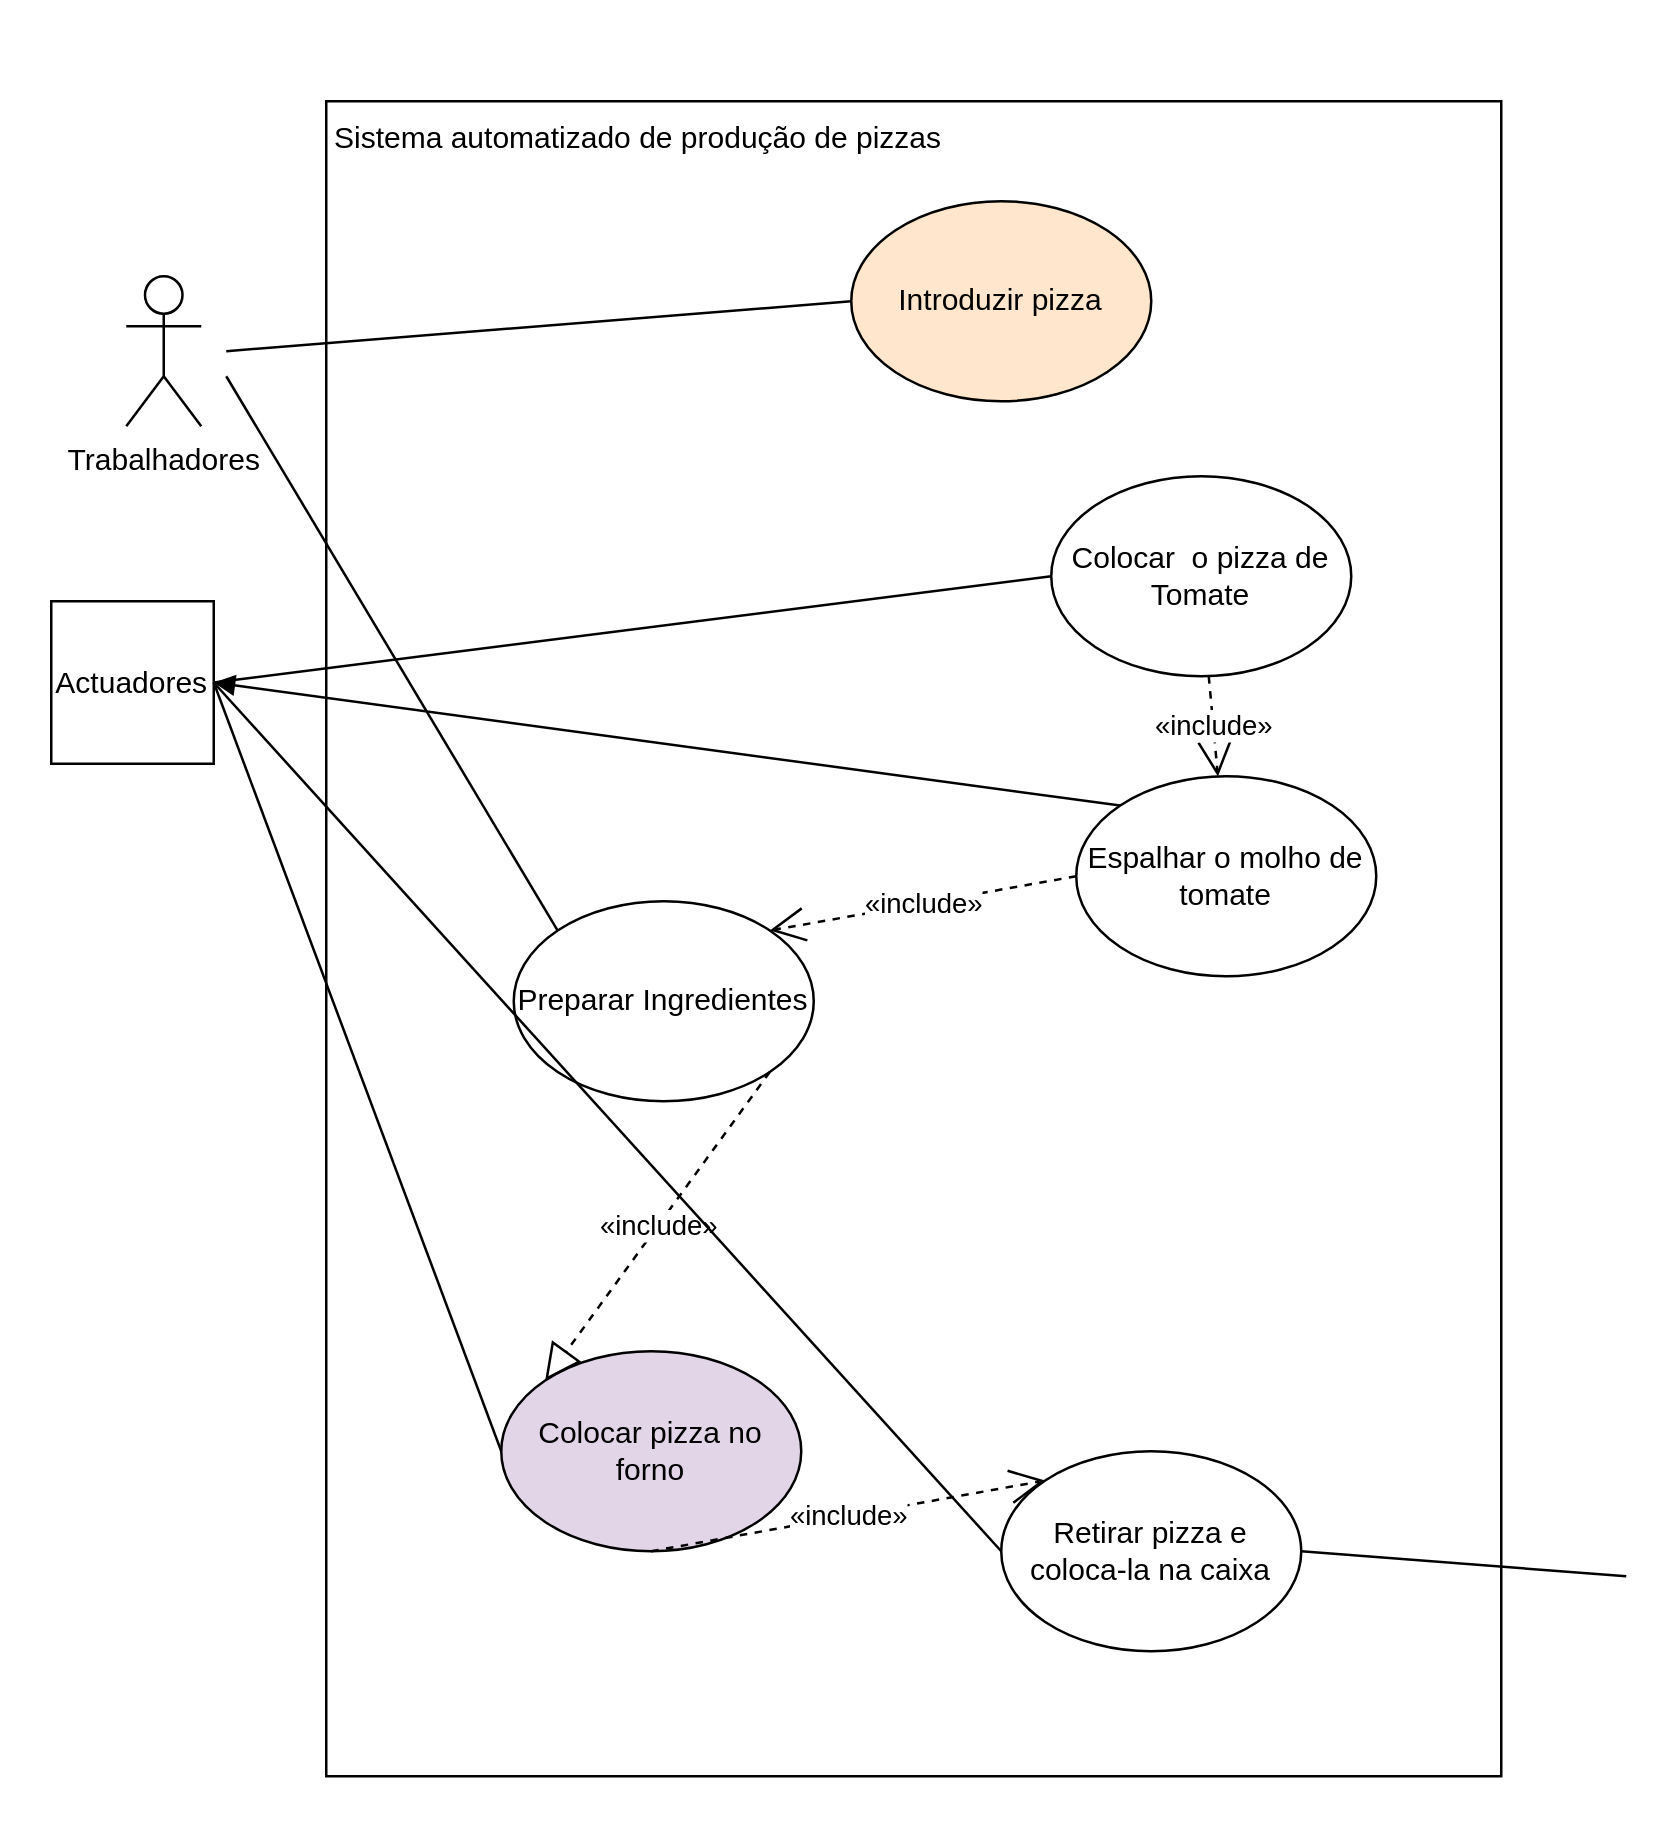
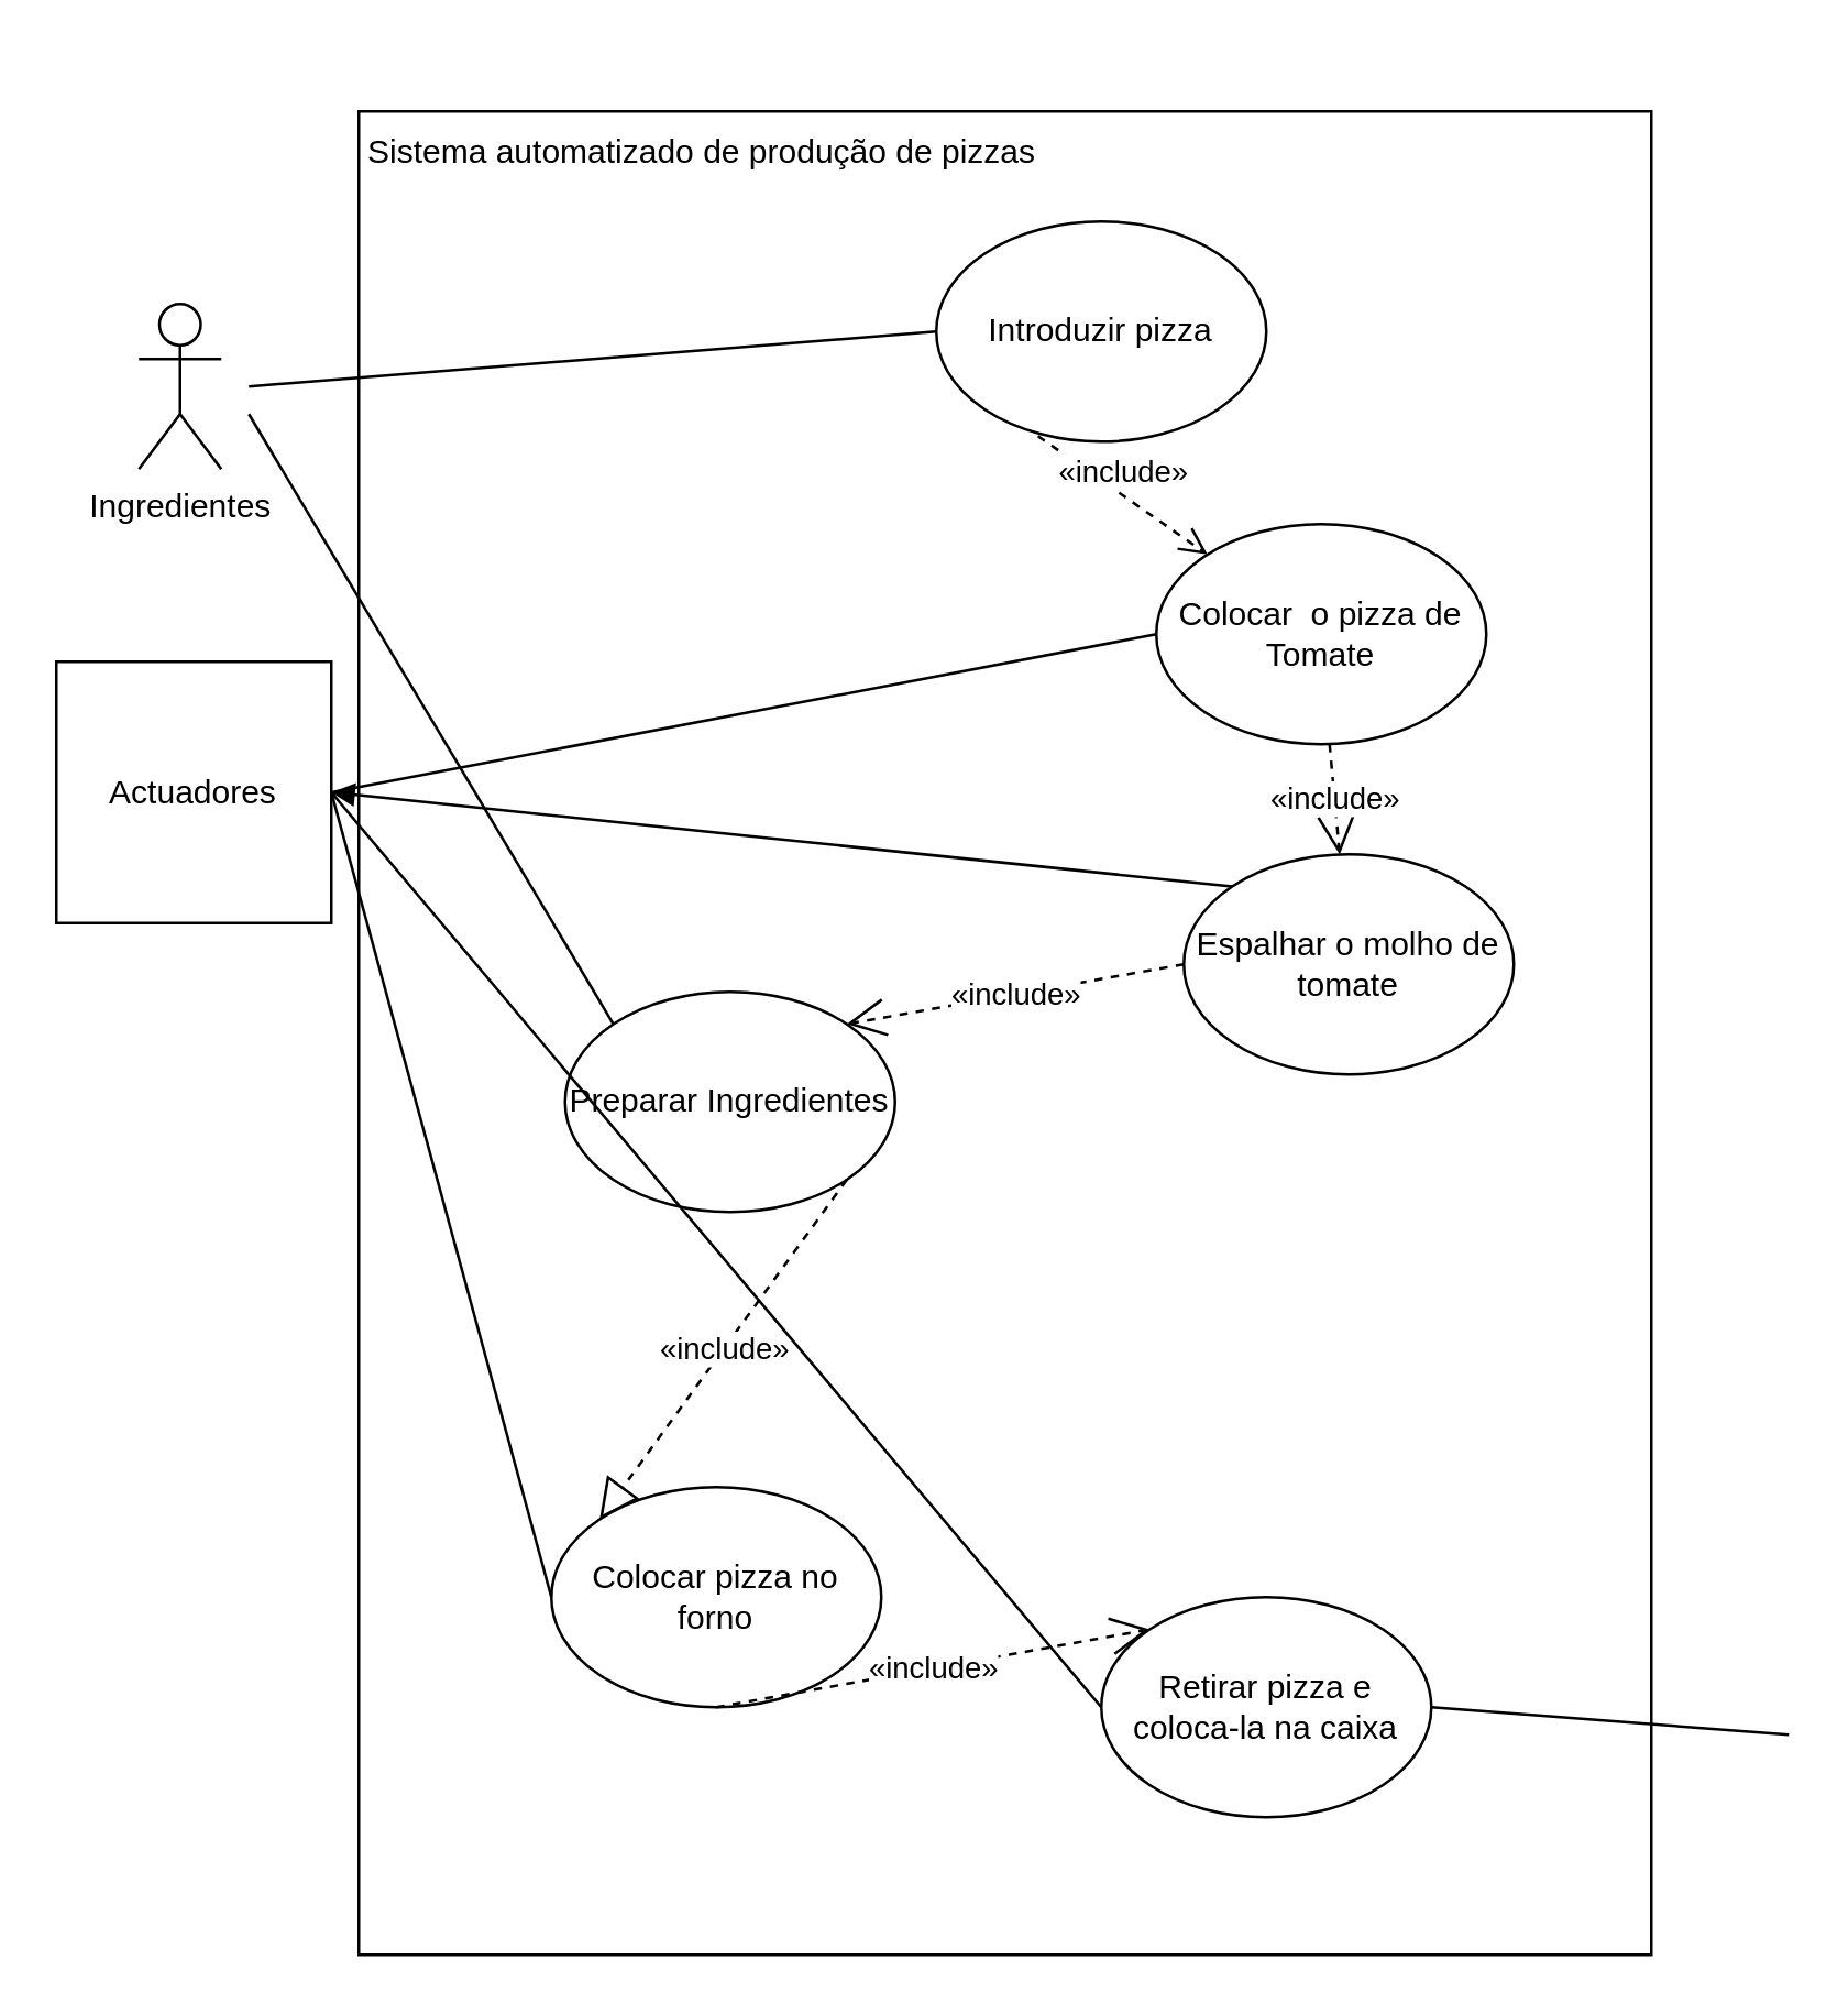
- <mxCell id="4" value="Introduzir pizza" style="ellipse;whiteSpace=wrap;html=1;fillColor=#ffe6cc;" vertex="1" parent="1"><mxGeometry x="340" y="80" width="120" height="80" as="geometry" /></mxCell>
+ <mxCell id="4" value="Introduzir pizza" style="ellipse;whiteSpace=wrap;html=1;" vertex="1" parent="1"><mxGeometry x="340" y="80" width="120" height="80" as="geometry" /></mxCell>
- <mxCell id="5" value="Trabalhadores" style="shape=umlActor;verticalLabelPosition=bottom;verticalAlign=top;html=1;outlineConnect=0;" vertex="1" parent="1"><mxGeometry x="50" y="110" width="30" height="60" as="geometry" /></mxCell>
+ <mxCell id="5" value="Ingredientes" style="shape=umlActor;verticalLabelPosition=bottom;verticalAlign=top;html=1;outlineConnect=0;" vertex="1" parent="1"><mxGeometry x="50" y="110" width="30" height="60" as="geometry" /></mxCell>
+ <mxCell id="14" value="«include»" style="html=1;verticalAlign=bottom;endArrow=open;dashed=1;endSize=8;exitX=0.308;exitY=0.975;exitDx=0;exitDy=0;exitPerimeter=0;" edge="1" parent="1" source="4" target="12"><mxGeometry relative="1" as="geometry"><mxPoint x="340" y="319.5" as="sourcePoint" /><mxPoint x="260" y="319.5" as="targetPoint" /></mxGeometry></mxCell>
- <mxCell id="6" value="Actuadores" style="whiteSpace=wrap;html=1;aspect=fixed;" vertex="1" parent="1"><mxGeometry x="20" y="240" width="65" height="65" as="geometry" /></mxCell>
+ <mxCell id="6" value="Actuadores" style="whiteSpace=wrap;html=1;aspect=fixed;" vertex="1" parent="1"><mxGeometry x="20" y="240" width="100" height="95" as="geometry" /></mxCell>
- <mxCell id="15" value="Colocar pizza no forno" style="ellipse;whiteSpace=wrap;html=1;fillColor=#e1d5e7;" vertex="1" parent="1"><mxGeometry x="200" y="540" width="120" height="80" as="geometry" /></mxCell>
+ <mxCell id="15" value="Colocar pizza no forno" style="ellipse;whiteSpace=wrap;html=1;" vertex="1" parent="1"><mxGeometry x="200" y="540" width="120" height="80" as="geometry" /></mxCell>
